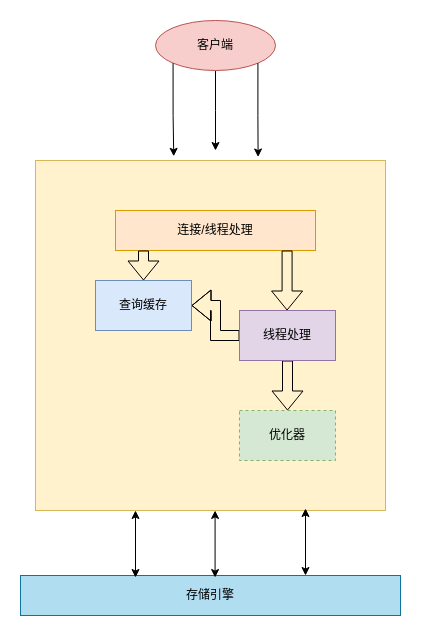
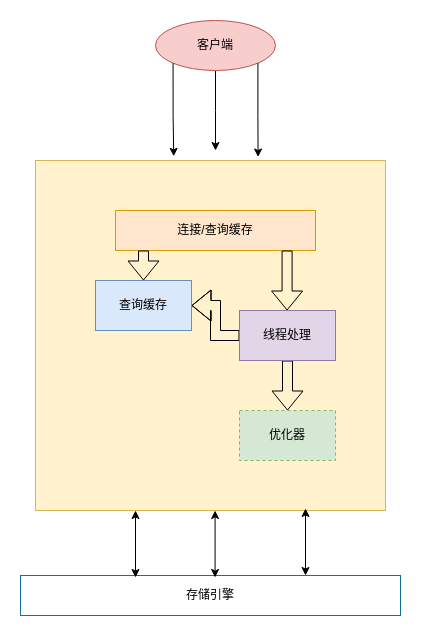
- <mxCell id="5" value="连接/线程处理" style="rounded=0;whiteSpace=wrap;html=1;fillColor=#ffe6cc;strokeColor=#d79b00;" vertex="1" parent="1"><mxGeometry x="115" y="210" width="200" height="40" as="geometry" /></mxCell>
+ <mxCell id="5" value="连接/查询缓存" style="rounded=0;whiteSpace=wrap;html=1;fillColor=#ffe6cc;strokeColor=#d79b00;" vertex="1" parent="1"><mxGeometry x="115" y="210" width="200" height="40" as="geometry" /></mxCell>
- <mxCell id="13" value="存储引擎" style="rounded=0;whiteSpace=wrap;html=1;fillColor=#b1ddf0;strokeColor=#10739e;" vertex="1" parent="1"><mxGeometry x="20" y="575" width="380" height="40" as="geometry" /></mxCell>
+ <mxCell id="13" value="存储引擎" style="rounded=0;whiteSpace=wrap;html=1;fillColor=#ffffff;strokeColor=#10739e;" vertex="1" parent="1"><mxGeometry x="20" y="575" width="380" height="40" as="geometry" /></mxCell>
